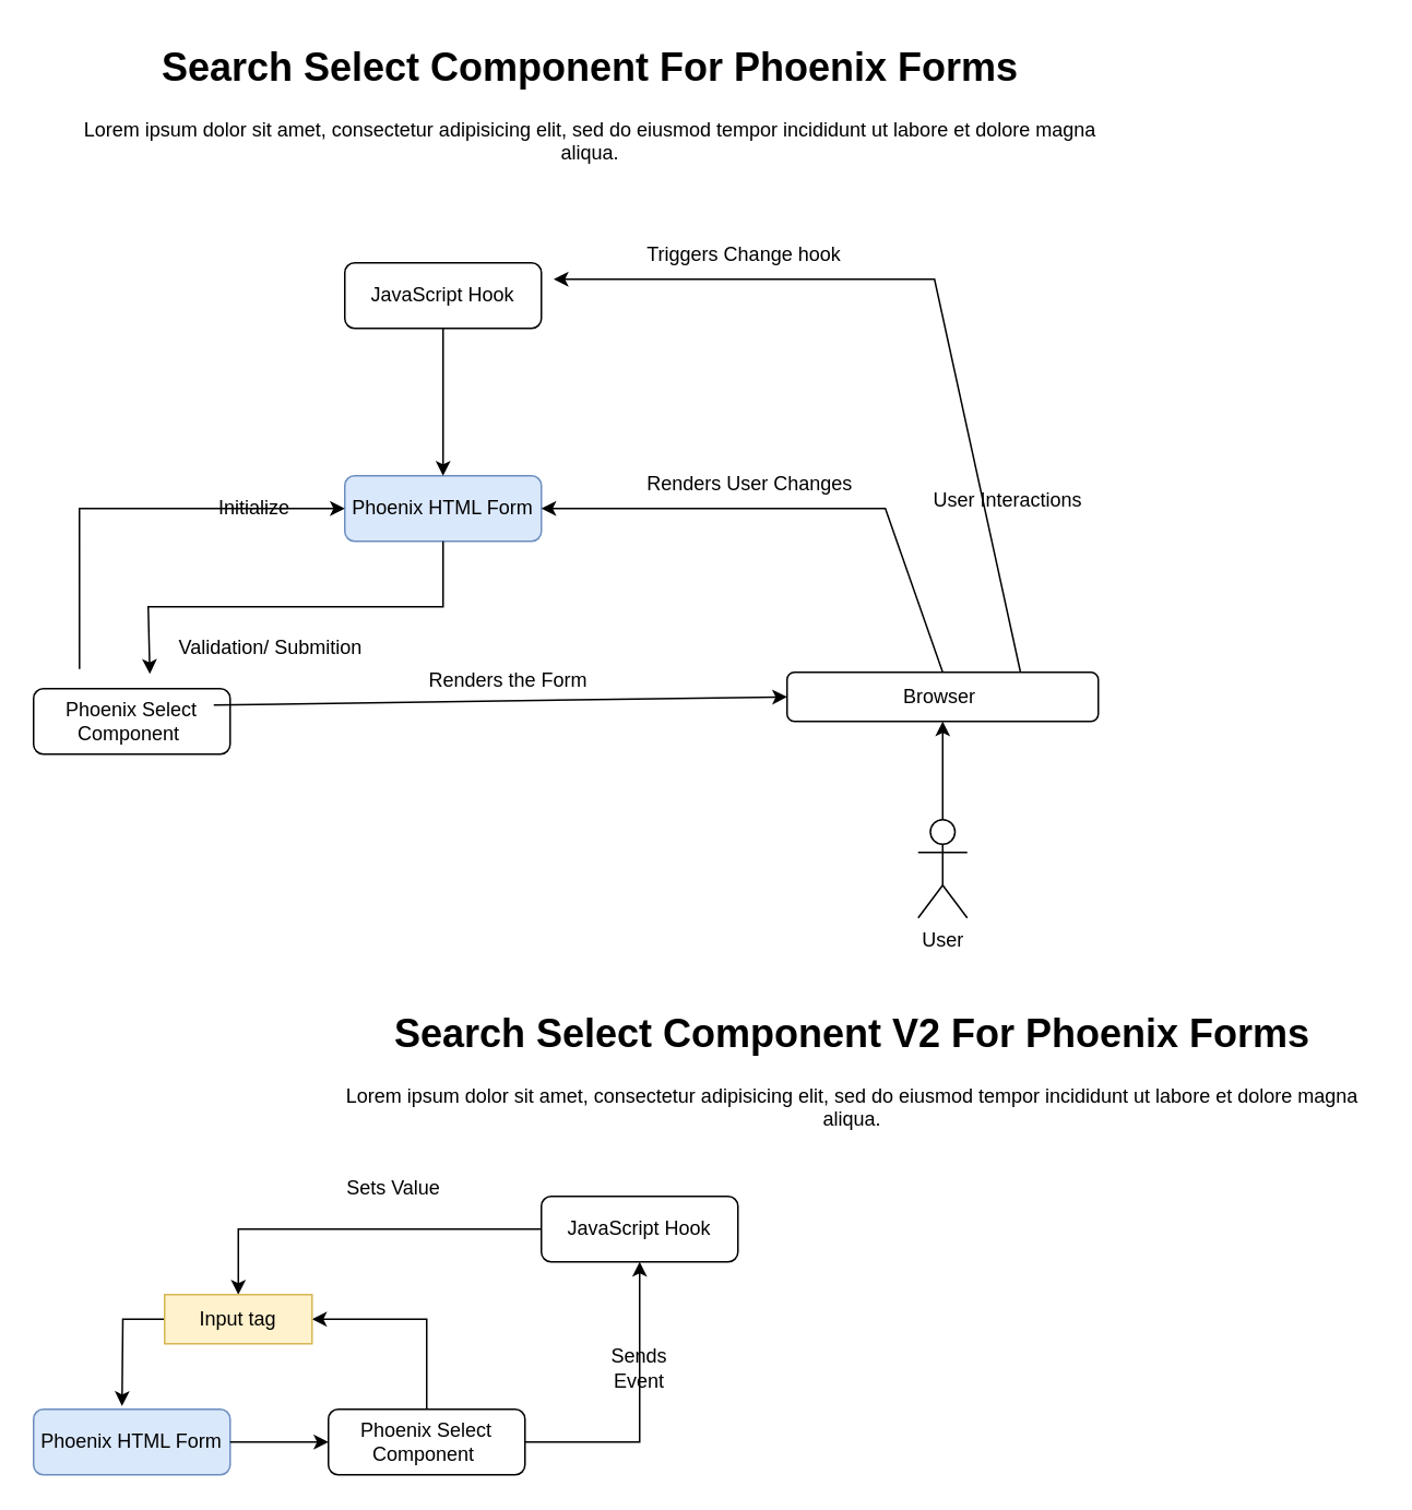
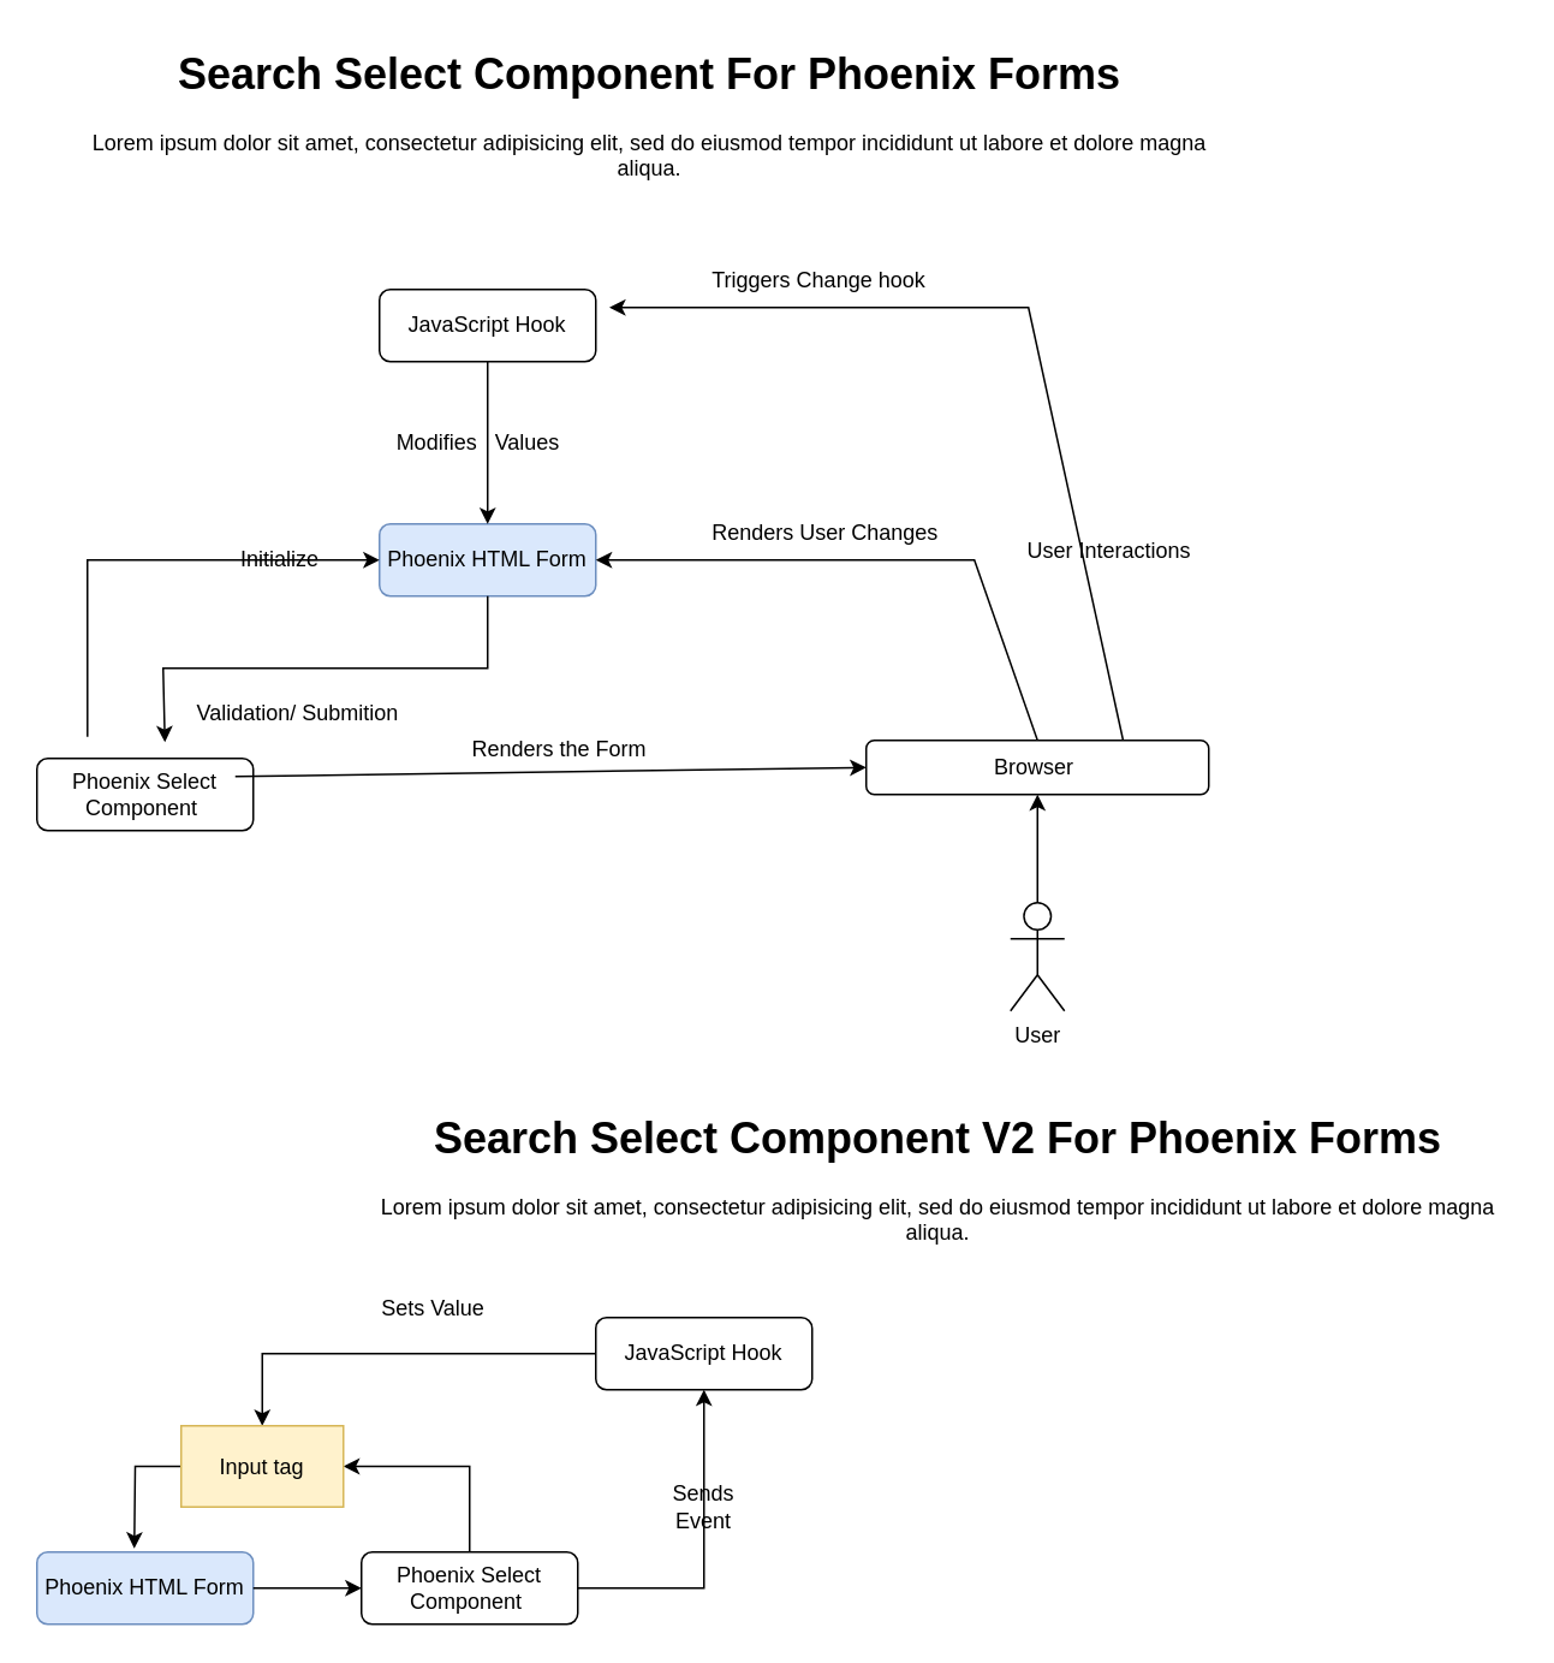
+ <mxCell id="18" value="Modifies&amp;nbsp; &amp;nbsp;Values" style="text;html=1;align=center;verticalAlign=middle;whiteSpace=wrap;rounded=0;" parent="1" vertex="1"><mxGeometry x="190" y="230" width="150" height="30" as="geometry" /></mxCell>
- <mxCell id="33" value="Input tag" style="rounded=0;whiteSpace=wrap;html=1;fillColor=#fff2cc;strokeColor=#d6b656;" vertex="1" parent="1"><mxGeometry x="100" y="790" width="90" height="30" as="geometry" /></mxCell>
+ <mxCell id="33" value="Input tag" style="rounded=0;whiteSpace=wrap;html=1;fillColor=#fff2cc;strokeColor=#d6b656;" vertex="1" parent="1"><mxGeometry x="100" y="790" width="90" height="45" as="geometry" /></mxCell>
